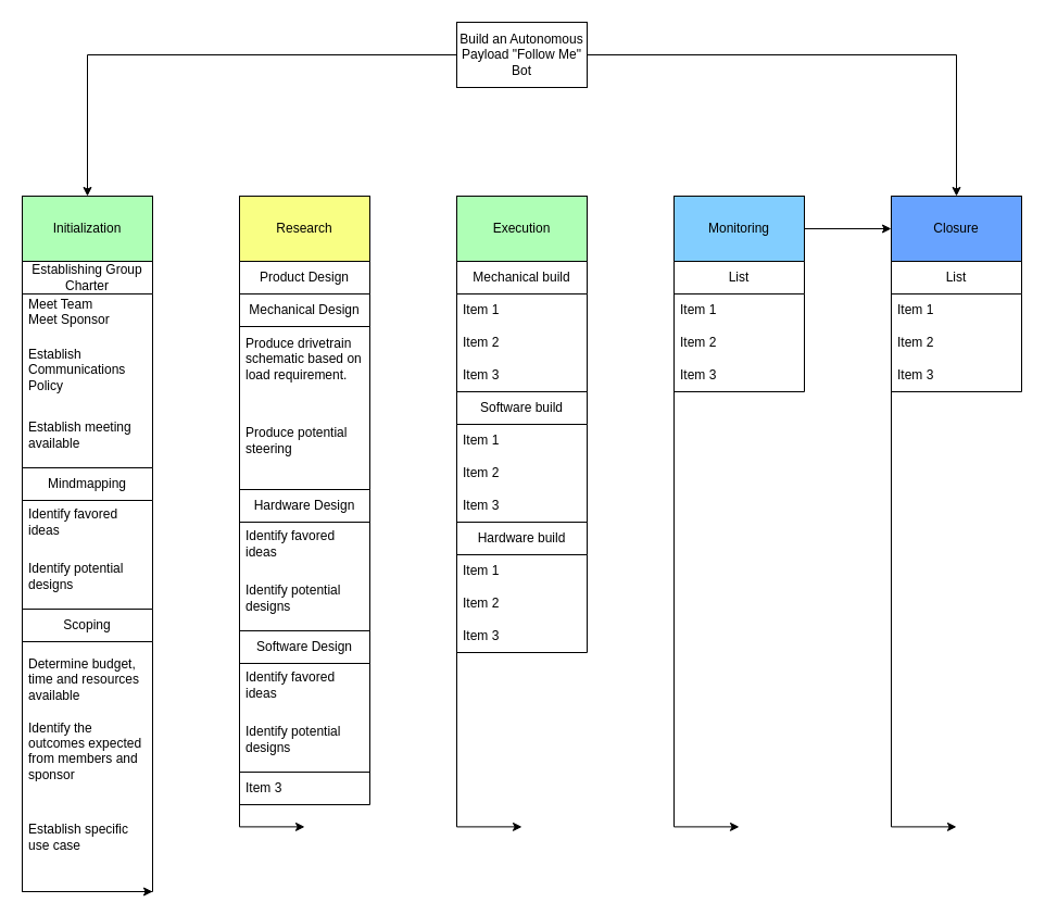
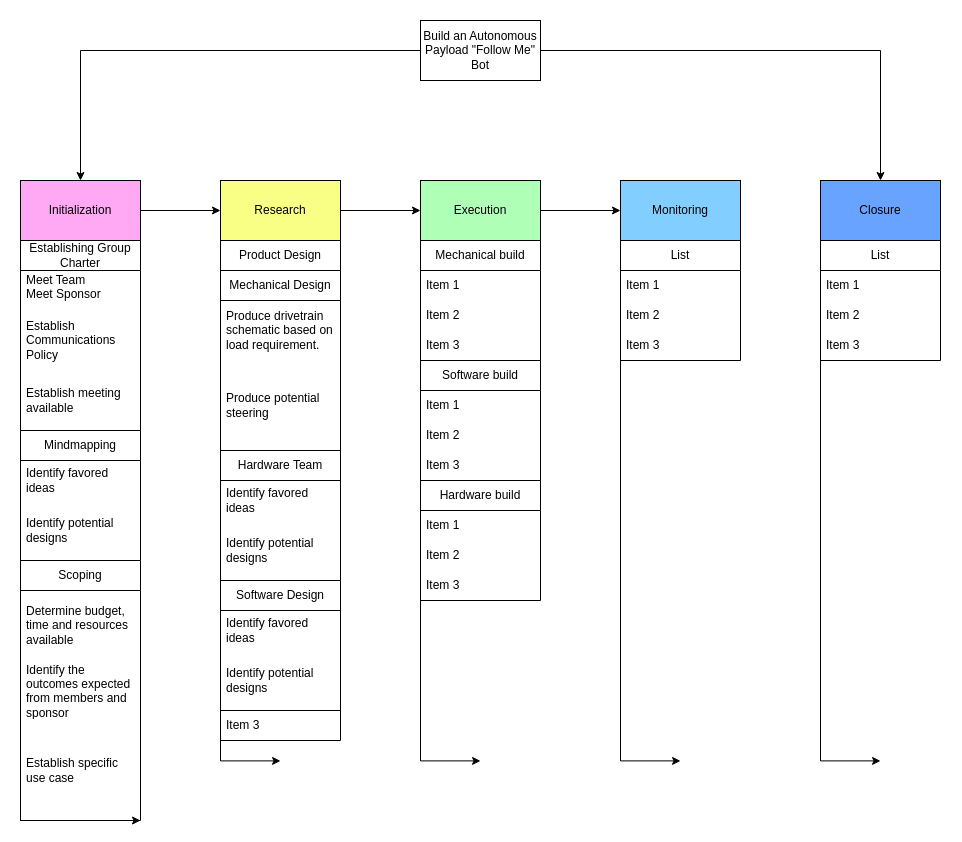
- <mxCell id="7" value="Initialization" style="rounded=0;whiteSpace=wrap;html=1;fillColor=#afffb6;" vertex="1" parent="1"><mxGeometry x="20" y="180" width="120" height="60" as="geometry" /></mxCell>
+ <mxCell id="7" value="Initialization" style="rounded=0;whiteSpace=wrap;html=1;fillColor=#FFA9F4;" vertex="1" parent="1"><mxGeometry x="20" y="180" width="120" height="60" as="geometry" /></mxCell>
+ <mxCell id="5" value="" style="edgeStyle=orthogonalEdgeStyle;rounded=0;orthogonalLoop=1;jettySize=auto;html=1;" edge="1" parent="1" source="7" target="9"><mxGeometry relative="1" as="geometry" /></mxCell>
+ <mxCell id="8" value="" style="edgeStyle=orthogonalEdgeStyle;rounded=0;orthogonalLoop=1;jettySize=auto;html=1;" edge="1" parent="1" source="9" target="11"><mxGeometry relative="1" as="geometry" /></mxCell>
+ <mxCell id="10" value="" style="edgeStyle=orthogonalEdgeStyle;rounded=0;orthogonalLoop=1;jettySize=auto;html=1;" edge="1" parent="1" source="11" target="13"><mxGeometry relative="1" as="geometry" /></mxCell>
- <mxCell id="12" value="" style="edgeStyle=orthogonalEdgeStyle;rounded=0;orthogonalLoop=1;jettySize=auto;html=1;" edge="1" parent="1" source="13" target="14"><mxGeometry relative="1" as="geometry" /></mxCell>
- <mxCell id="23" value="Hardware Design" style="swimlane;fontStyle=0;childLayout=stackLayout;horizontal=1;startSize=30;horizontalStack=0;resizeParent=1;resizeParentMax=0;resizeLast=0;collapsible=1;marginBottom=0;whiteSpace=wrap;html=1;" vertex="1" parent="19"><mxGeometry y="210" width="120" height="130" as="geometry"><mxRectangle x="-790" y="310" width="60" height="30" as="alternateBounds" /></mxGeometry></mxCell>
+ <mxCell id="23" value="Hardware Team" style="swimlane;fontStyle=0;childLayout=stackLayout;horizontal=1;startSize=30;horizontalStack=0;resizeParent=1;resizeParentMax=0;resizeLast=0;collapsible=1;marginBottom=0;whiteSpace=wrap;html=1;" vertex="1" parent="19"><mxGeometry y="210" width="120" height="130" as="geometry"><mxRectangle x="-790" y="310" width="60" height="30" as="alternateBounds" /></mxGeometry></mxCell>
